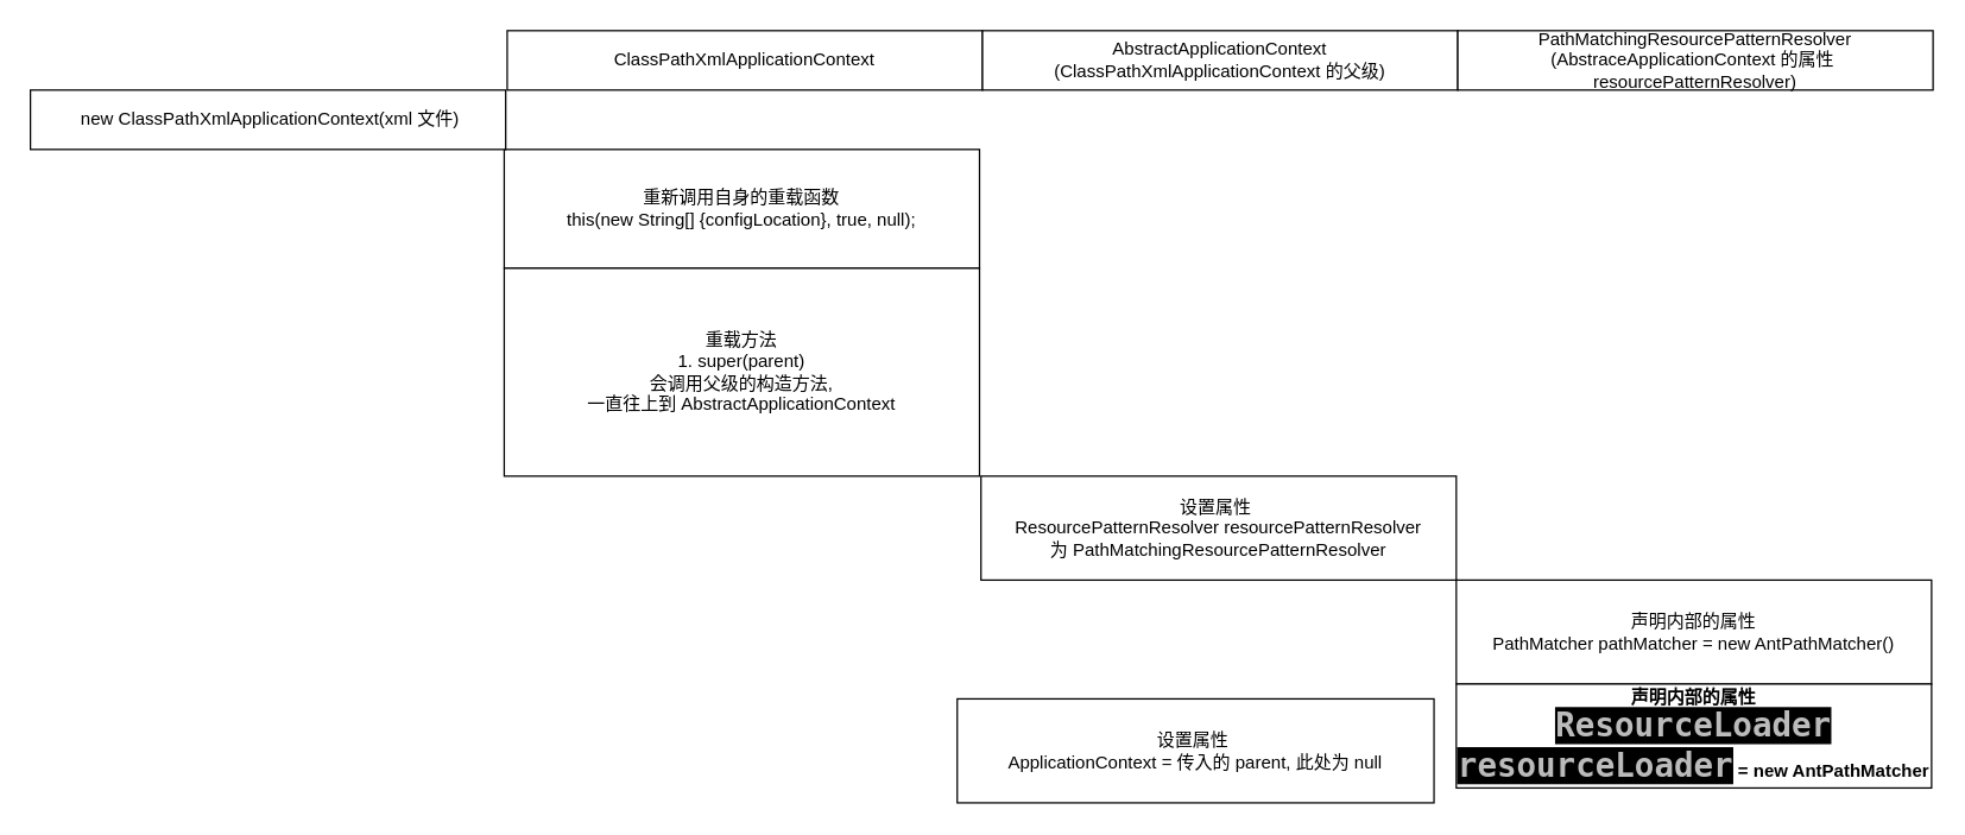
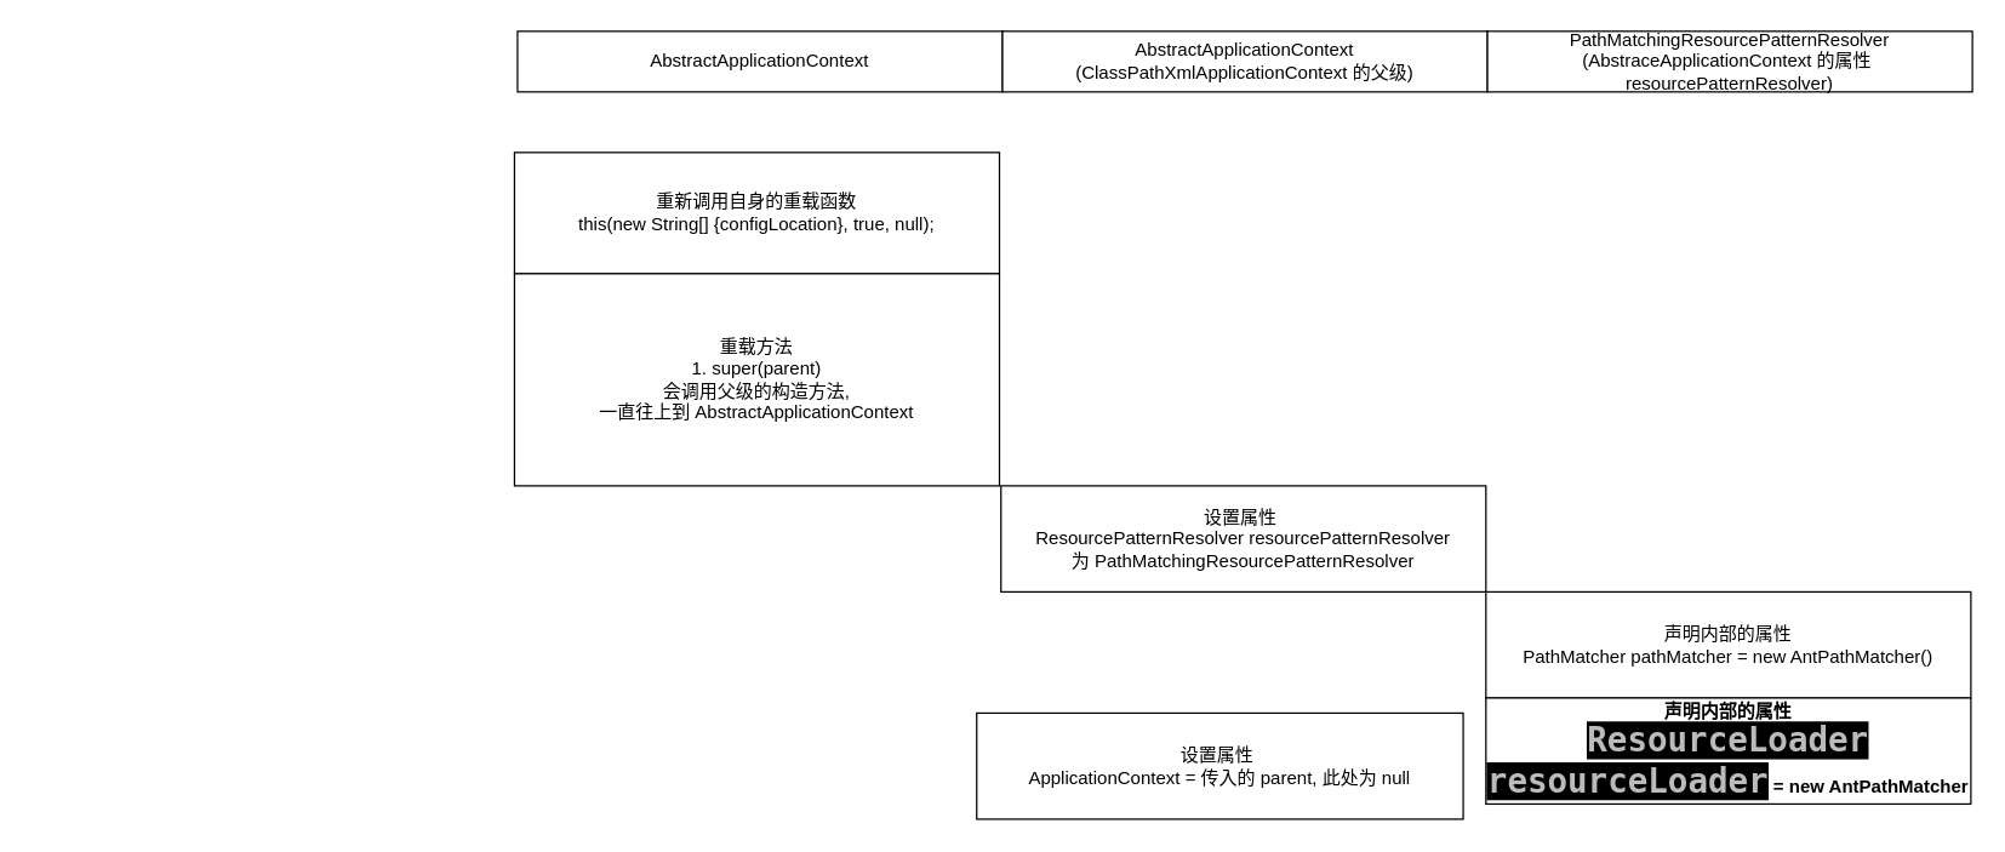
- <mxCell id="2" value="ClassPathXmlApplicationContext" style="rounded=0;whiteSpace=wrap;html=1;" parent="1" vertex="1"><mxGeometry x="341" y="20" width="320" height="40" as="geometry" /></mxCell>
+ <mxCell id="2" value="AbstractApplicationContext" style="rounded=0;whiteSpace=wrap;html=1;" parent="1" vertex="1"><mxGeometry x="341" y="20" width="320" height="40" as="geometry" /></mxCell>
- <mxCell id="8" value="&amp;nbsp;new ClassPathXmlApplicationContext(xml 文件)" style="rounded=0;whiteSpace=wrap;html=1;" vertex="1" parent="1"><mxGeometry x="20" y="60" width="320" height="40" as="geometry" /></mxCell>
